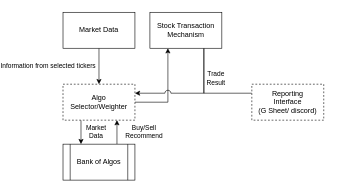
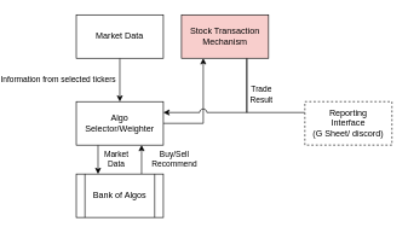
- <mxCell id="11" value="Stock Transaction&lt;br&gt;Mechanism" style="rounded=0;whiteSpace=wrap;html=1;" vertex="1" parent="1"><mxGeometry x="165" y="20" width="120" height="60" as="geometry" /></mxCell>
+ <mxCell id="11" value="Stock Transaction&lt;br&gt;Mechanism" style="rounded=0;whiteSpace=wrap;html=1;fillColor=#f8cecc;" vertex="1" parent="1"><mxGeometry x="165" y="20" width="120" height="60" as="geometry" /></mxCell>
- <mxCell id="6" value="Algo Selector/Weighter" style="rounded=0;whiteSpace=wrap;html=1;dashed=1;" vertex="1" parent="1"><mxGeometry x="20" y="140" width="120" height="60" as="geometry" /></mxCell>
+ <mxCell id="6" value="Algo Selector/Weighter" style="rounded=0;whiteSpace=wrap;html=1;" vertex="1" parent="1"><mxGeometry x="20" y="140" width="120" height="60" as="geometry" /></mxCell>
